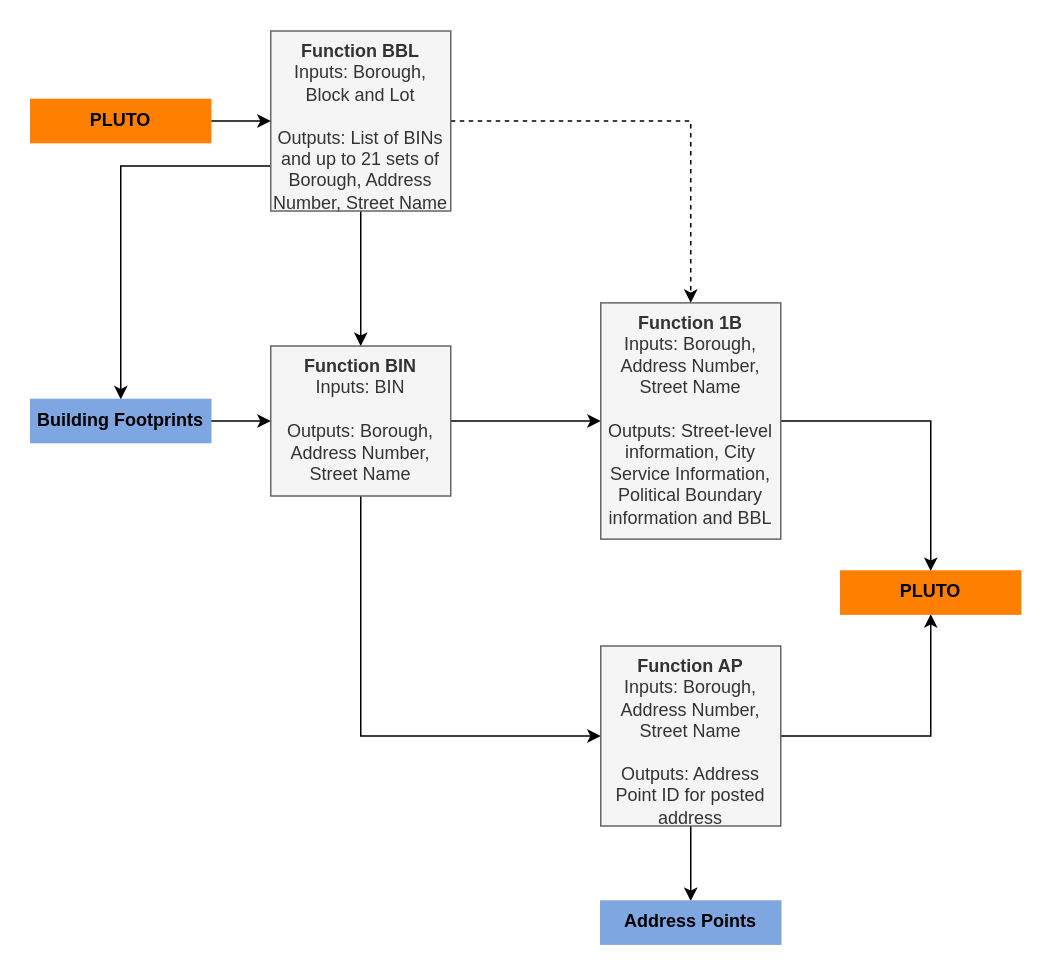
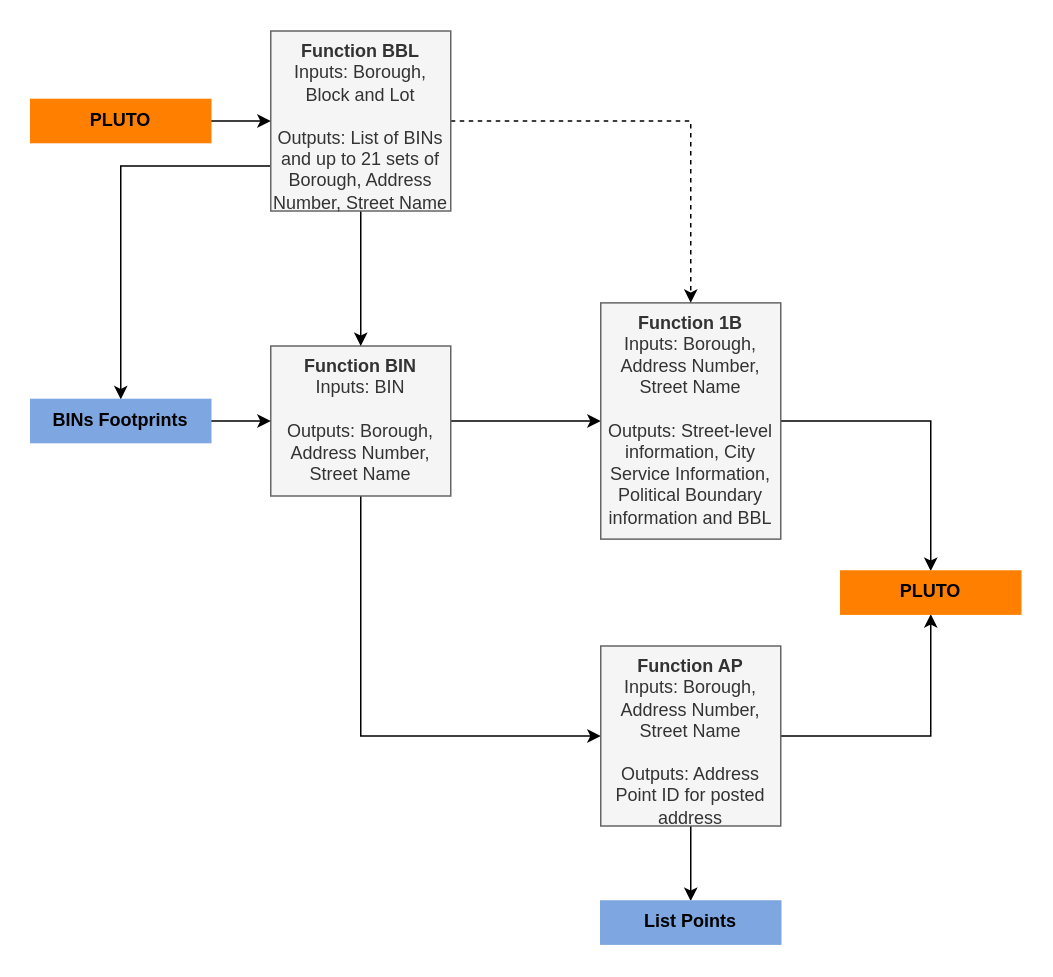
- <mxCell id="17" value="&lt;b&gt;Building Footprints&lt;/b&gt;" style="rounded=0;whiteSpace=wrap;html=1;verticalAlign=top;fillColor=#7EA6E0;strokeColor=#7EA6E0;" vertex="1" parent="1"><mxGeometry y="265.63" width="120" height="28.75" as="geometry" x="20" /></mxCell>
+ <mxCell id="17" value="&lt;b&gt;BINs Footprints&lt;/b&gt;" style="rounded=0;whiteSpace=wrap;html=1;verticalAlign=top;fillColor=#7EA6E0;strokeColor=#7EA6E0;" vertex="1" parent="1"><mxGeometry y="265.63" width="120" height="28.75" as="geometry" x="20" /></mxCell>
- <mxCell id="19" value="&lt;b&gt;Address Points&lt;/b&gt;" style="rounded=0;whiteSpace=wrap;html=1;verticalAlign=top;fillColor=#7EA6E0;strokeColor=#7EA6E0;" vertex="1" parent="1"><mxGeometry x="400" y="600" width="120" height="28.75" as="geometry" /></mxCell>
+ <mxCell id="19" value="&lt;b&gt;List Points&lt;/b&gt;" style="rounded=0;whiteSpace=wrap;html=1;verticalAlign=top;fillColor=#7EA6E0;strokeColor=#7EA6E0;" vertex="1" parent="1"><mxGeometry x="400" y="600" width="120" height="28.75" as="geometry" /></mxCell>
